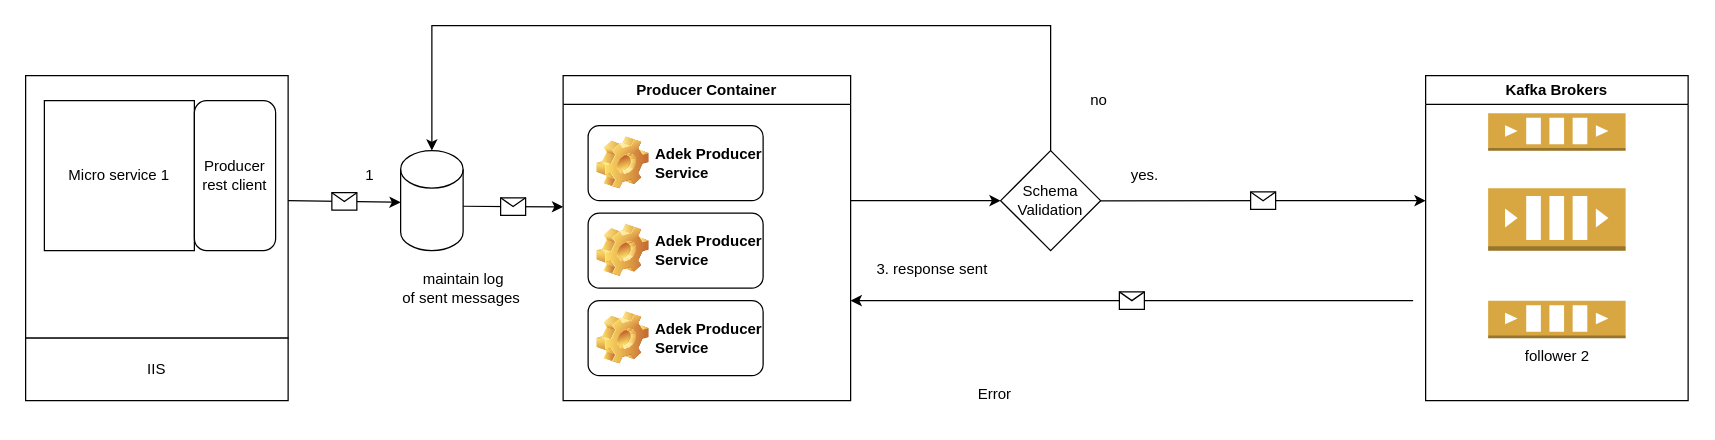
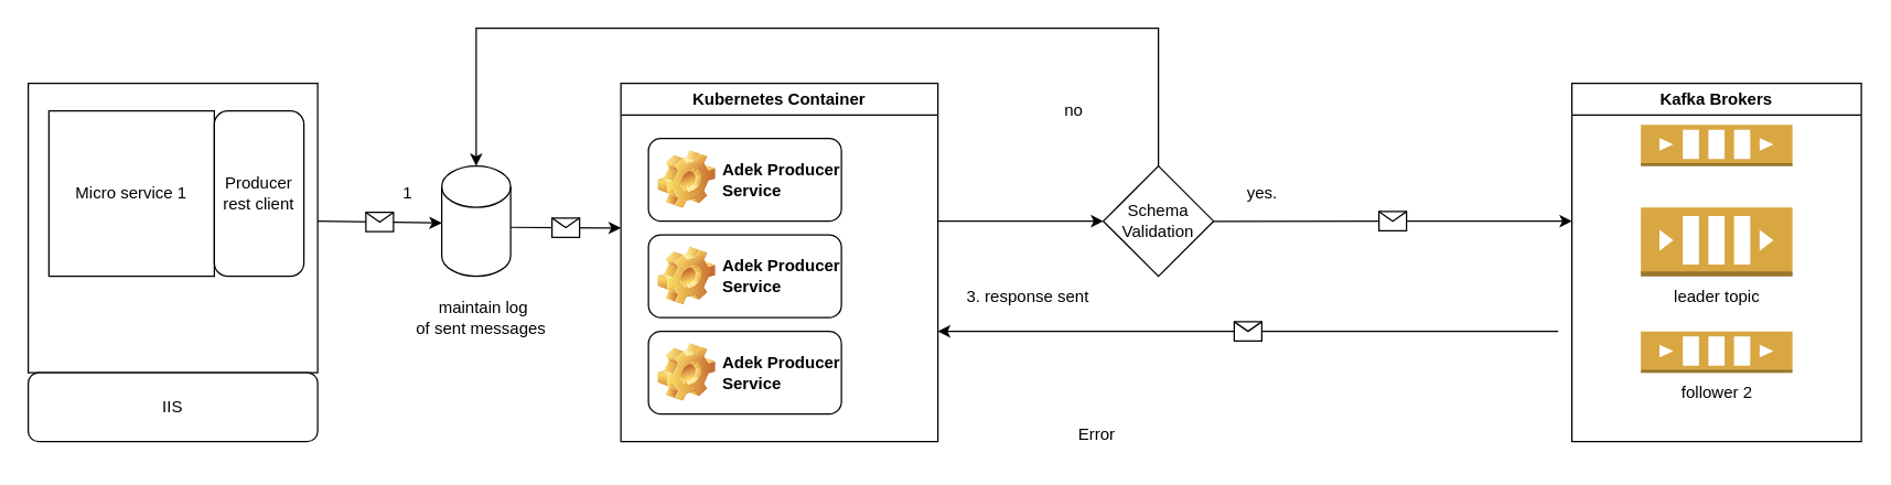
- <mxCell id="8" value="Producer Container" style="swimlane;whiteSpace=wrap;html=1;" parent="1" vertex="1"><mxGeometry x="450" y="60" width="230" height="260" as="geometry" /></mxCell>
+ <mxCell id="8" value="Kubernetes Container" style="swimlane;whiteSpace=wrap;html=1;" parent="1" vertex="1"><mxGeometry x="450" y="60" width="230" height="260" as="geometry" /></mxCell>
- <mxCell id="32" value="no&amp;nbsp;" style="text;html=1;align=center;verticalAlign=middle;resizable=0;points=[];autosize=1;strokeColor=none;fillColor=none;" parent="1" vertex="1"><mxGeometry x="860" y="65" width="40" height="30" as="geometry" /></mxCell>
+ <mxCell id="32" value="no&amp;nbsp;" style="text;html=1;align=center;verticalAlign=middle;resizable=0;points=[];autosize=1;strokeColor=none;fillColor=none;" parent="1" vertex="1"><mxGeometry x="760" y="65" width="40" height="30" as="geometry" /></mxCell>
+ <mxCell id="16" value="leader topic" style="text;html=1;align=center;verticalAlign=middle;resizable=0;points=[];autosize=1;strokeColor=none;fillColor=none;" parent="14" vertex="1"><mxGeometry x="60" y="140" width="90" height="30" as="geometry" /></mxCell>
- <mxCell id="26" value="maintain log&lt;br&gt;of sent messages&amp;nbsp;" style="text;html=1;align=center;verticalAlign=middle;resizable=0;points=[];autosize=1;strokeColor=none;fillColor=none;" parent="1" vertex="1"><mxGeometry x="310" y="210" width="120" height="40" as="geometry" /></mxCell>
+ <mxCell id="26" value="maintain log&lt;br&gt;of sent messages&amp;nbsp;" style="text;html=1;align=center;verticalAlign=middle;resizable=0;points=[];autosize=1;strokeColor=none;fillColor=none;" parent="1" vertex="1"><mxGeometry x="290" y="210" width="120" height="40" as="geometry" /></mxCell>
- <mxCell id="3" value="IIS" style="whiteSpace=wrap;html=1;rounded=0;" parent="1" vertex="1"><mxGeometry x="20" y="270" width="210" height="50" as="geometry" /></mxCell>
+ <mxCell id="3" value="IIS" style="rounded=1;whiteSpace=wrap;html=1;" parent="1" vertex="1"><mxGeometry x="20" y="270" width="210" height="50" as="geometry" /></mxCell>
